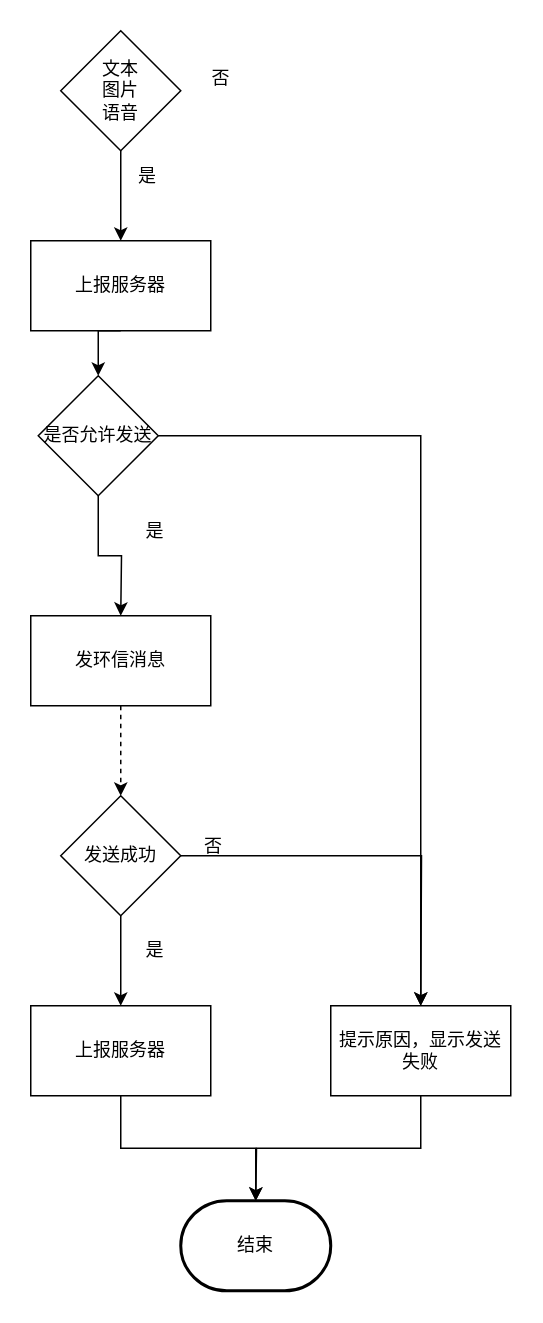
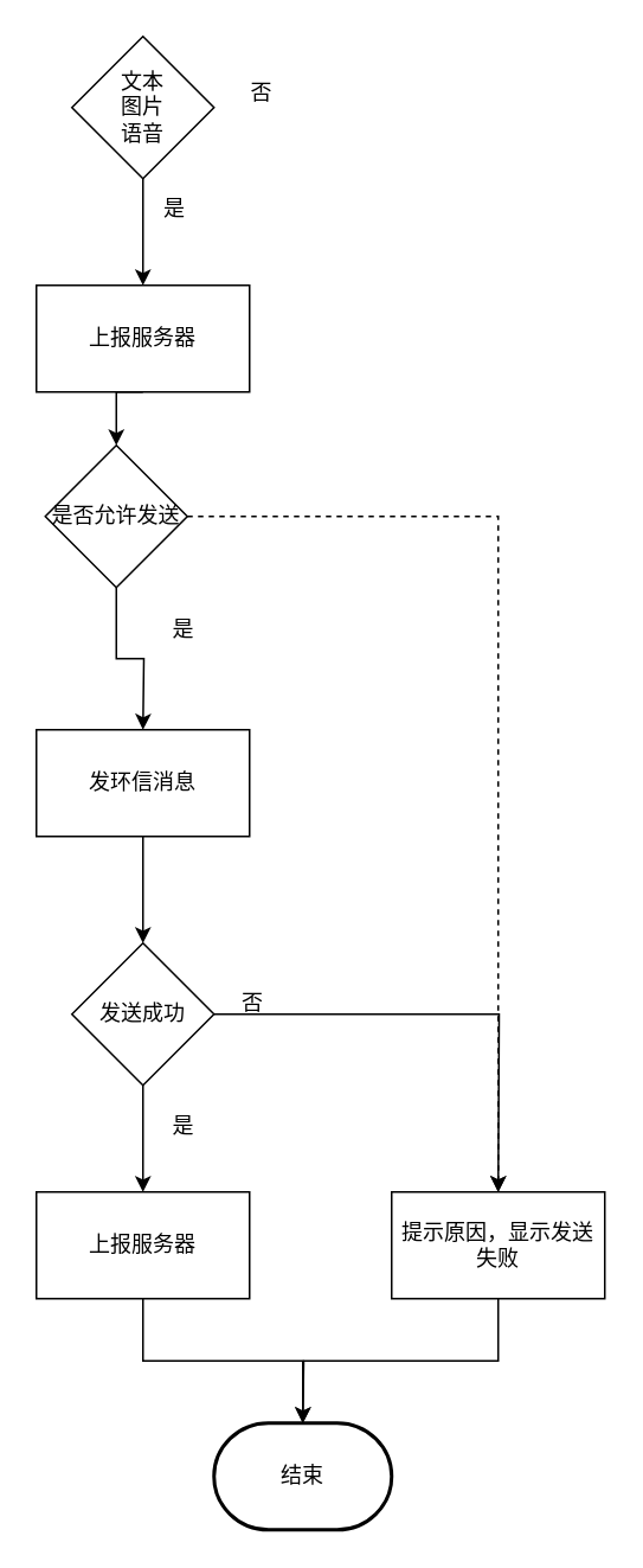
- <mxCell id="7" style="edgeStyle=orthogonalEdgeStyle;rounded=0;orthogonalLoop=1;jettySize=auto;html=1;exitX=1;exitY=0.5;exitDx=0;exitDy=0;entryX=0.5;entryY=0;entryDx=0;entryDy=0;jumpStyle=arc;" edge="1" parent="1" source="8" target="12"><mxGeometry relative="1" as="geometry" /></mxCell>
+ <mxCell id="7" style="edgeStyle=orthogonalEdgeStyle;rounded=0;orthogonalLoop=1;jettySize=auto;html=1;exitX=1;exitY=0.5;exitDx=0;exitDy=0;entryX=0.5;entryY=0;entryDx=0;entryDy=0;jumpStyle=arc;dashed=1;" edge="1" parent="1" source="8" target="12"><mxGeometry relative="1" as="geometry" /></mxCell>
- <mxCell id="9" style="edgeStyle=orthogonalEdgeStyle;rounded=0;orthogonalLoop=1;jettySize=auto;html=1;exitX=0.5;exitY=1;exitDx=0;exitDy=0;entryX=0.5;entryY=0;entryDx=0;entryDy=0;dashed=1;" edge="1" parent="1" source="10" target="18"><mxGeometry relative="1" as="geometry" /></mxCell>
+ <mxCell id="9" style="edgeStyle=orthogonalEdgeStyle;rounded=0;orthogonalLoop=1;jettySize=auto;html=1;exitX=0.5;exitY=1;exitDx=0;exitDy=0;entryX=0.5;entryY=0;entryDx=0;entryDy=0;" edge="1" parent="1" source="10" target="18"><mxGeometry relative="1" as="geometry" /></mxCell>
